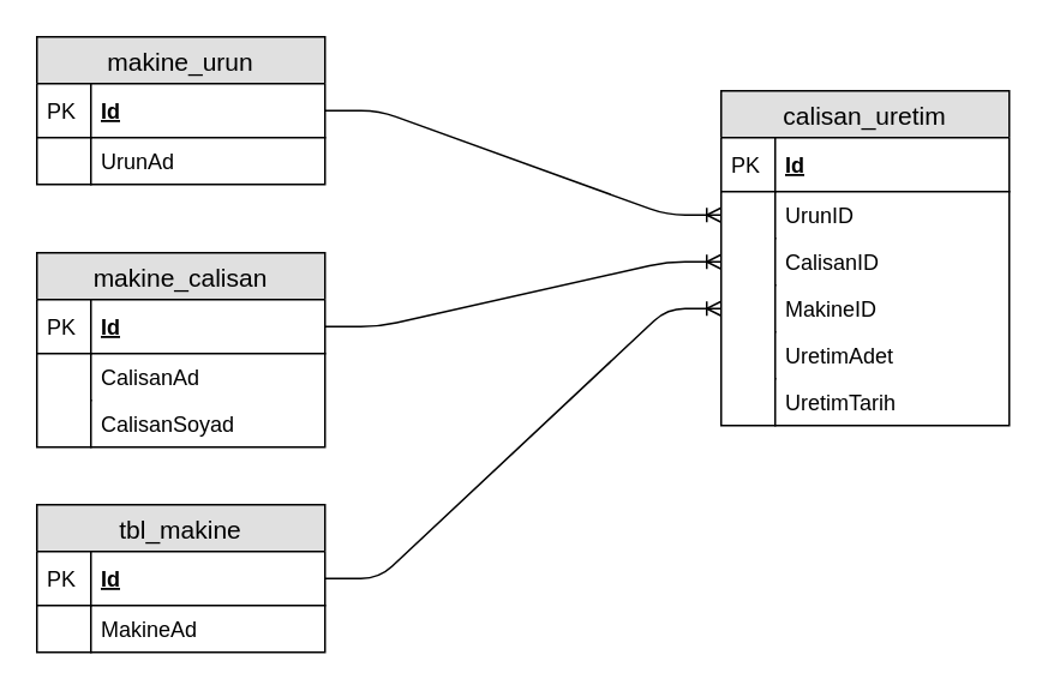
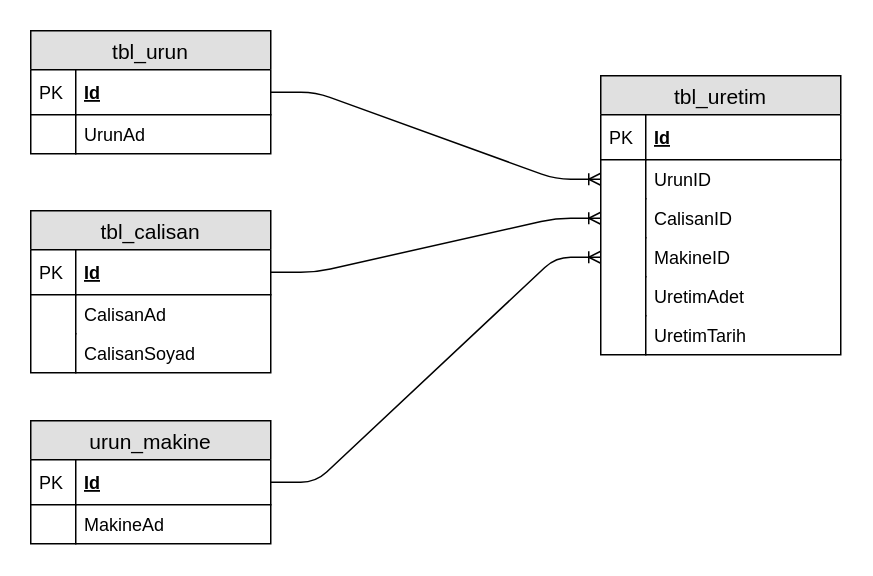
- <mxCell id="2" value="makine_urun" style="swimlane;fontStyle=0;childLayout=stackLayout;horizontal=1;startSize=26;fillColor=#e0e0e0;horizontalStack=0;resizeParent=1;resizeParentMax=0;resizeLast=0;collapsible=1;marginBottom=0;swimlaneFillColor=#ffffff;align=center;fontSize=14;" vertex="1" parent="1"><mxGeometry x="20" y="20" width="160" height="82" as="geometry" /></mxCell>
+ <mxCell id="2" value="tbl_urun" style="swimlane;fontStyle=0;childLayout=stackLayout;horizontal=1;startSize=26;fillColor=#e0e0e0;horizontalStack=0;resizeParent=1;resizeParentMax=0;resizeLast=0;collapsible=1;marginBottom=0;swimlaneFillColor=#ffffff;align=center;fontSize=14;" vertex="1" parent="1"><mxGeometry x="20" y="20" width="160" height="82" as="geometry" /></mxCell>
- <mxCell id="19" value="calisan_uretim" style="swimlane;fontStyle=0;childLayout=stackLayout;horizontal=1;startSize=26;fillColor=#e0e0e0;horizontalStack=0;resizeParent=1;resizeParentMax=0;resizeLast=0;collapsible=1;marginBottom=0;swimlaneFillColor=#ffffff;align=center;fontSize=14;" vertex="1" parent="1"><mxGeometry x="400" y="50" width="160" height="186" as="geometry" /></mxCell>
+ <mxCell id="19" value="tbl_uretim" style="swimlane;fontStyle=0;childLayout=stackLayout;horizontal=1;startSize=26;fillColor=#e0e0e0;horizontalStack=0;resizeParent=1;resizeParentMax=0;resizeLast=0;collapsible=1;marginBottom=0;swimlaneFillColor=#ffffff;align=center;fontSize=14;" vertex="1" parent="1"><mxGeometry x="400" y="50" width="160" height="186" as="geometry" /></mxCell>
- <mxCell id="7" value="makine_calisan" style="swimlane;fontStyle=0;childLayout=stackLayout;horizontal=1;startSize=26;fillColor=#e0e0e0;horizontalStack=0;resizeParent=1;resizeParentMax=0;resizeLast=0;collapsible=1;marginBottom=0;swimlaneFillColor=#ffffff;align=center;fontSize=14;" vertex="1" parent="1"><mxGeometry x="20" y="140" width="160" height="108" as="geometry" /></mxCell>
+ <mxCell id="7" value="tbl_calisan" style="swimlane;fontStyle=0;childLayout=stackLayout;horizontal=1;startSize=26;fillColor=#e0e0e0;horizontalStack=0;resizeParent=1;resizeParentMax=0;resizeLast=0;collapsible=1;marginBottom=0;swimlaneFillColor=#ffffff;align=center;fontSize=14;" vertex="1" parent="1"><mxGeometry x="20" y="140" width="160" height="108" as="geometry" /></mxCell>
- <mxCell id="14" value="tbl_makine" style="swimlane;fontStyle=0;childLayout=stackLayout;horizontal=1;startSize=26;fillColor=#e0e0e0;horizontalStack=0;resizeParent=1;resizeParentMax=0;resizeLast=0;collapsible=1;marginBottom=0;swimlaneFillColor=#ffffff;align=center;fontSize=14;" vertex="1" parent="1"><mxGeometry x="20" y="280" width="160" height="82" as="geometry" /></mxCell>
+ <mxCell id="14" value="urun_makine" style="swimlane;fontStyle=0;childLayout=stackLayout;horizontal=1;startSize=26;fillColor=#e0e0e0;horizontalStack=0;resizeParent=1;resizeParentMax=0;resizeLast=0;collapsible=1;marginBottom=0;swimlaneFillColor=#ffffff;align=center;fontSize=14;" vertex="1" parent="1"><mxGeometry x="20" y="280" width="160" height="82" as="geometry" /></mxCell>
